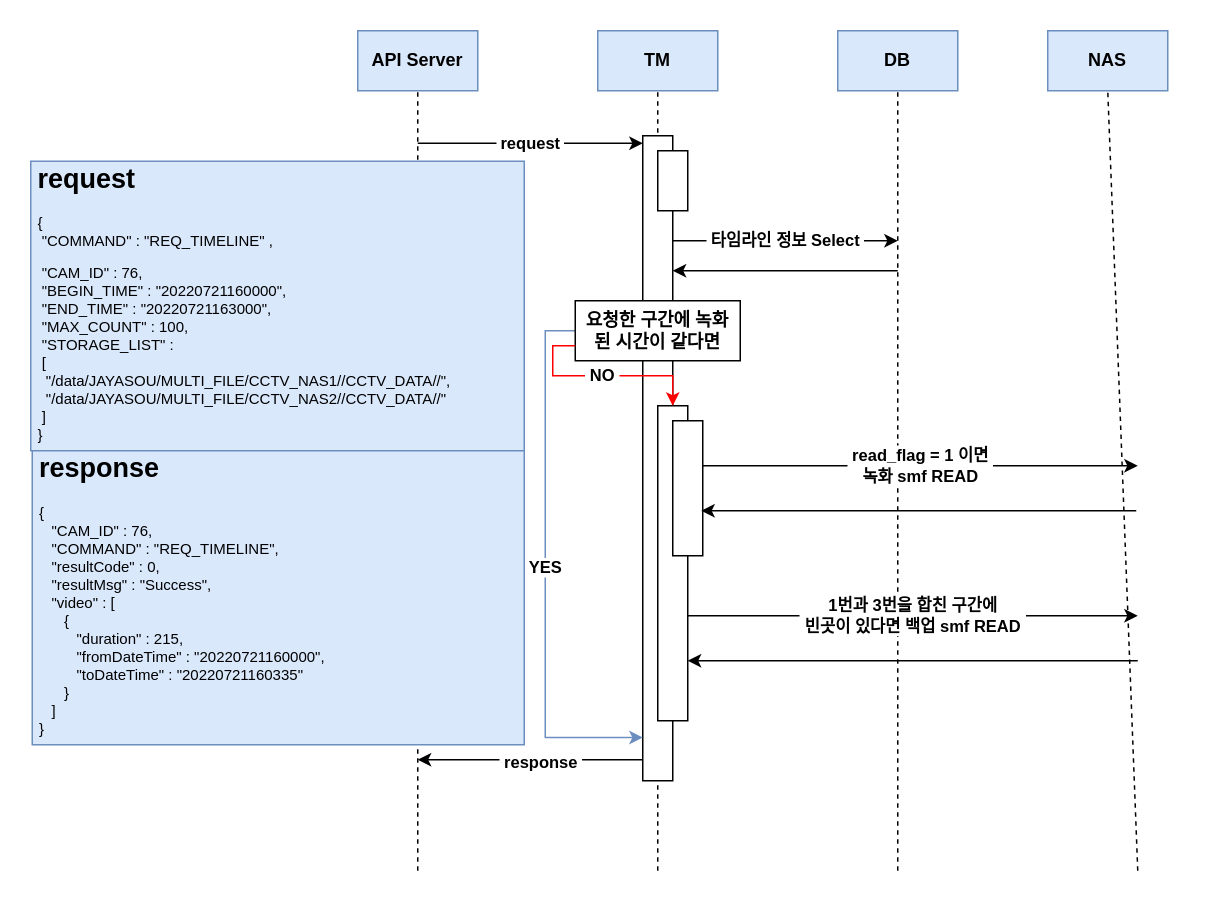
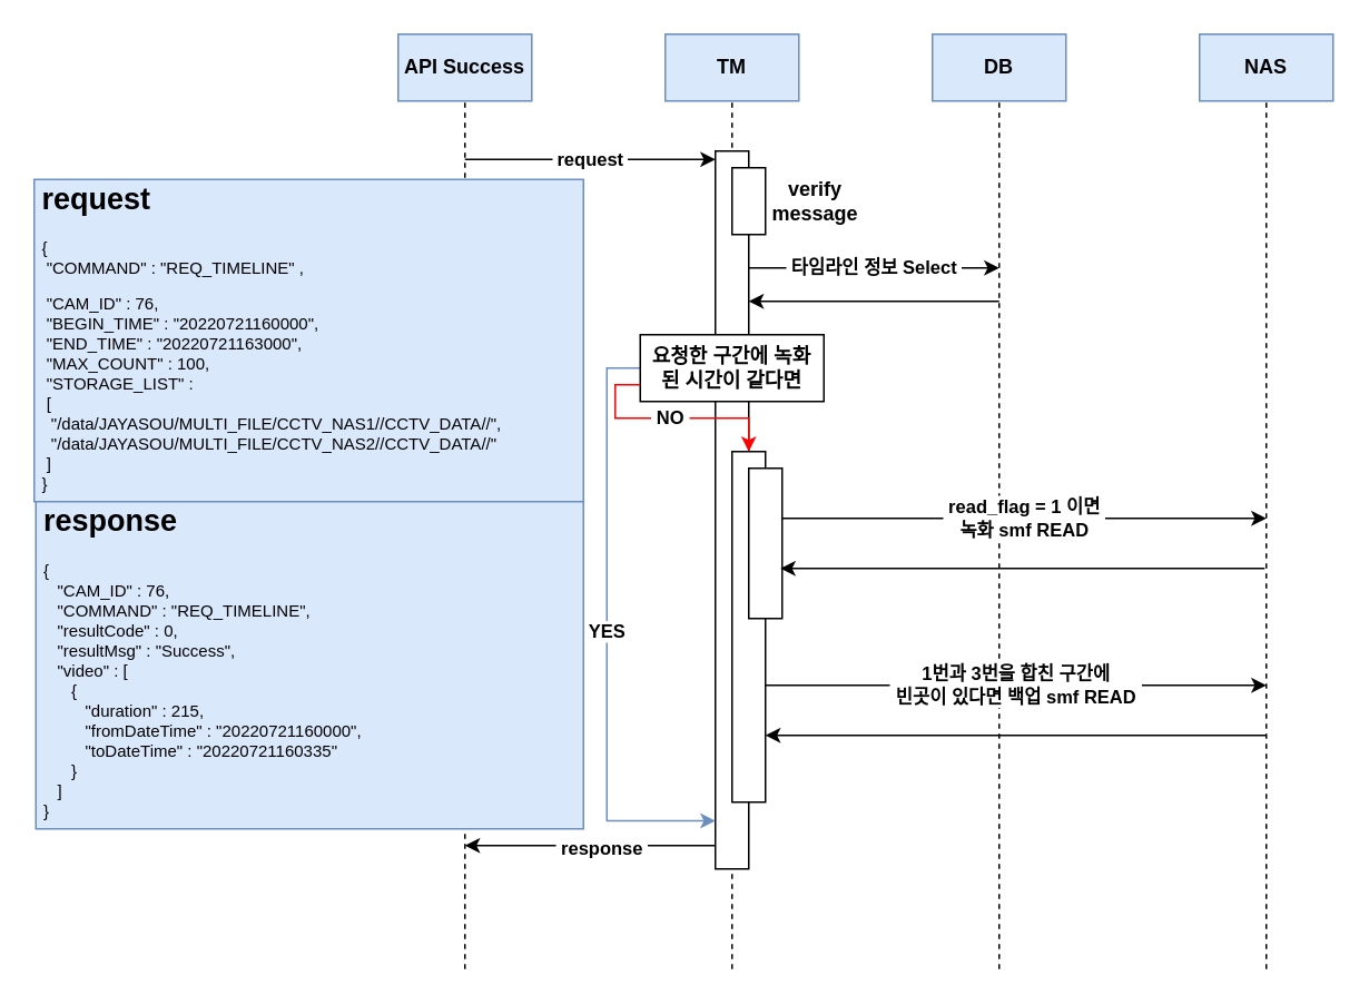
- <mxCell id="2" value="&lt;b&gt;API Server&lt;/b&gt;" style="text;html=1;strokeColor=#6c8ebf;fillColor=#dae8fc;align=center;verticalAlign=middle;whiteSpace=wrap;rounded=0;" vertex="1" parent="1"><mxGeometry x="238" y="20" width="80" height="40" as="geometry" /></mxCell>
+ <mxCell id="2" value="&lt;b&gt;API Success&lt;/b&gt;" style="text;html=1;strokeColor=#6c8ebf;fillColor=#dae8fc;align=center;verticalAlign=middle;whiteSpace=wrap;rounded=0;" vertex="1" parent="1"><mxGeometry x="238" y="20" width="80" height="40" as="geometry" /></mxCell>
- <mxCell id="5" value="&lt;b&gt;NAS&lt;/b&gt;" style="text;html=1;strokeColor=#6c8ebf;fillColor=#dae8fc;align=center;verticalAlign=middle;whiteSpace=wrap;rounded=0;" vertex="1" parent="1"><mxGeometry x="698" y="20" width="80" height="40" as="geometry" /></mxCell>
+ <mxCell id="5" value="&lt;b&gt;NAS&lt;/b&gt;" style="text;html=1;strokeColor=#6c8ebf;fillColor=#dae8fc;align=center;verticalAlign=middle;whiteSpace=wrap;rounded=0;" vertex="1" parent="1"><mxGeometry x="718" y="20" width="80" height="40" as="geometry" /></mxCell>
+ <mxCell id="13" value="&lt;b&gt;verify message&lt;/b&gt;" style="text;html=1;strokeColor=none;fillColor=none;align=center;verticalAlign=middle;whiteSpace=wrap;rounded=0;" vertex="1" parent="1"><mxGeometry x="458" y="105" width="60" height="30" as="geometry" /></mxCell>
